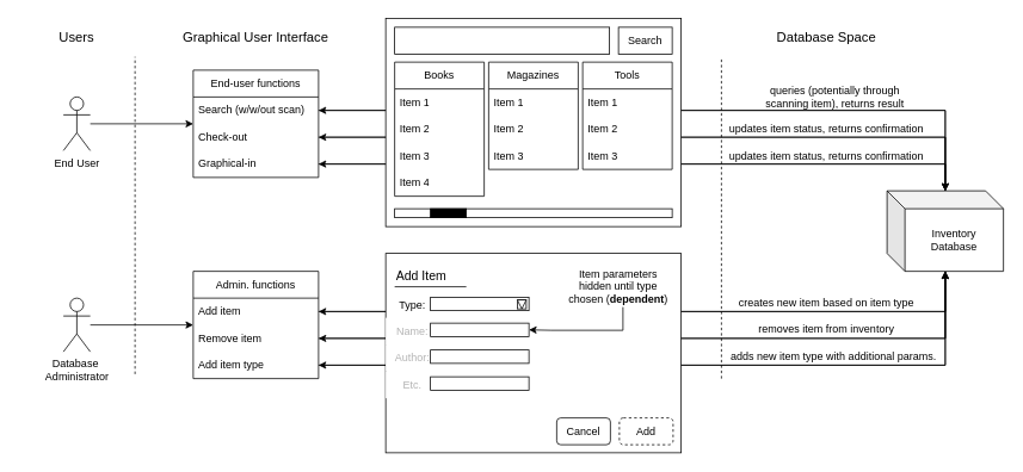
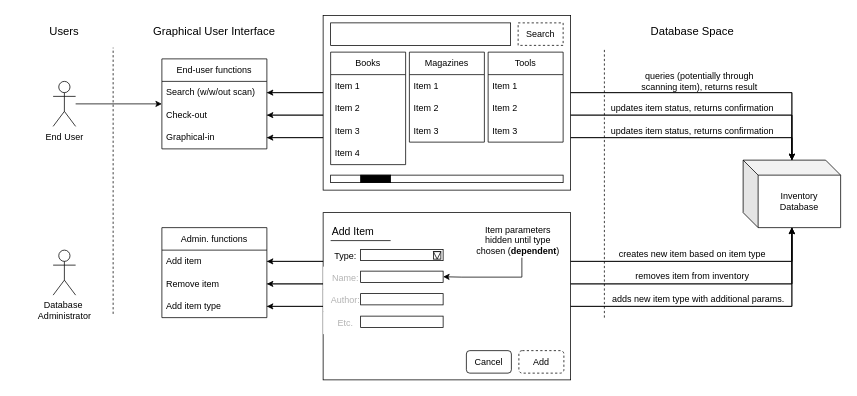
- <mxCell id="41" value="Search" style="rounded=0;whiteSpace=wrap;html=1;" parent="1" vertex="1"><mxGeometry x="690" y="30" width="60" height="30" as="geometry" /></mxCell>
+ <mxCell id="41" value="Search" style="rounded=0;whiteSpace=wrap;html=1;dashed=1;" parent="1" vertex="1"><mxGeometry x="690" y="30" width="60" height="30" as="geometry" /></mxCell>
- <mxCell id="5" style="edgeStyle=orthogonalEdgeStyle;rounded=0;orthogonalLoop=1;jettySize=auto;html=1;" parent="1" source="6" target="21" edge="1"><mxGeometry relative="1" as="geometry" /></mxCell>
